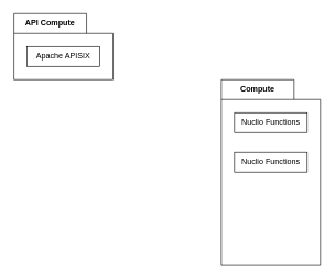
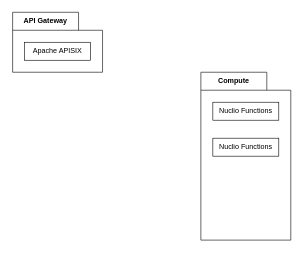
- <mxCell id="2" value="API Compute" style="shape=folder;fontStyle=1;tabWidth=110;tabHeight=30;tabPosition=left;html=1;boundedLbl=1;labelInHeader=1;container=1;collapsible=0;recursiveResize=0;whiteSpace=wrap;" vertex="1" parent="1"><mxGeometry x="20" y="20" width="150" height="100" as="geometry" /></mxCell>
+ <mxCell id="2" value="API Gateway" style="shape=folder;fontStyle=1;tabWidth=110;tabHeight=30;tabPosition=left;html=1;boundedLbl=1;labelInHeader=1;container=1;collapsible=0;recursiveResize=0;whiteSpace=wrap;" vertex="1" parent="1"><mxGeometry x="20" y="20" width="150" height="100" as="geometry" /></mxCell>
